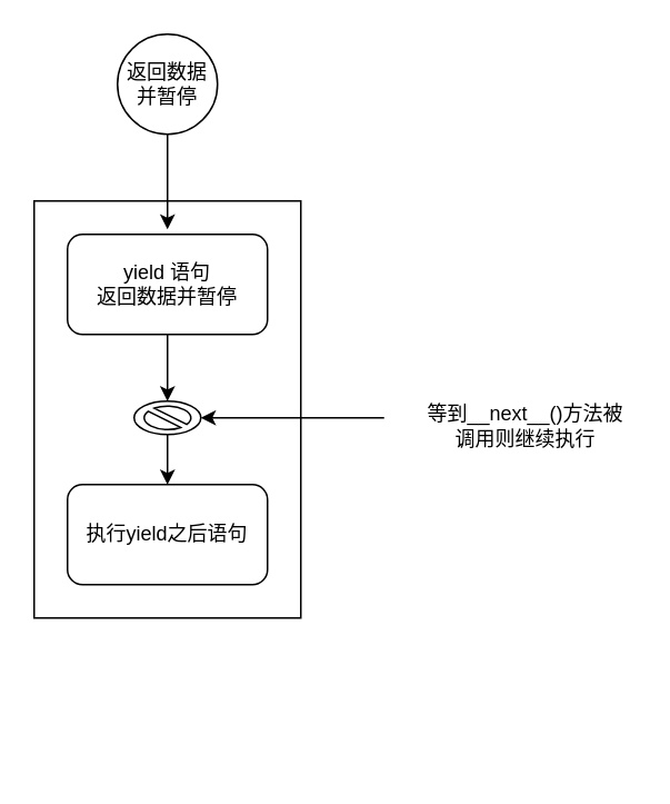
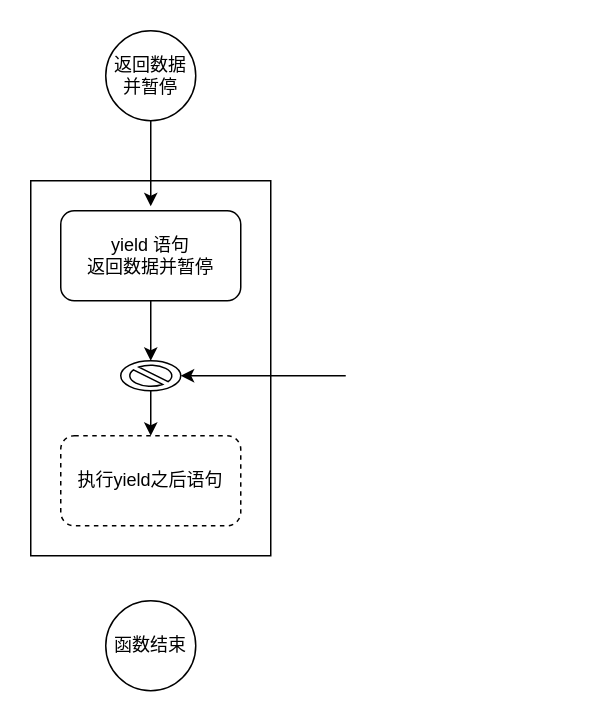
- <mxCell id="7" value="等到__next__()方法被调用则继续执行" style="text;html=1;strokeColor=none;fillColor=none;align=center;verticalAlign=middle;whiteSpace=wrap;rounded=0;" vertex="1" parent="1"><mxGeometry x="250" y="230" width="130" height="50" as="geometry" /></mxCell>
- <mxCell id="4" value="执行yield之后语句" style="rounded=1;whiteSpace=wrap;html=1;" vertex="1" parent="1"><mxGeometry x="40" y="290" width="120" height="60" as="geometry" /></mxCell>
+ <mxCell id="4" value="执行yield之后语句" style="rounded=1;whiteSpace=wrap;html=1;dashed=1;" vertex="1" parent="1"><mxGeometry x="40" y="290" width="120" height="60" as="geometry" /></mxCell>
+ <mxCell id="9" value="函数结束" style="ellipse;whiteSpace=wrap;html=1;" vertex="1" parent="1"><mxGeometry x="70" y="400" width="60" height="60" as="geometry" /></mxCell>
